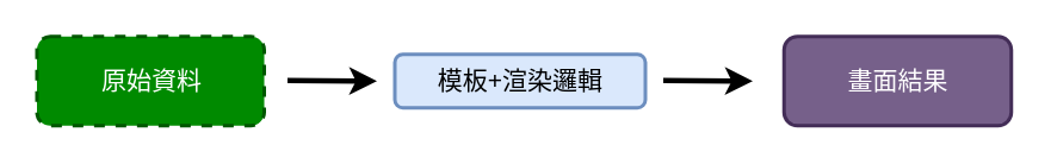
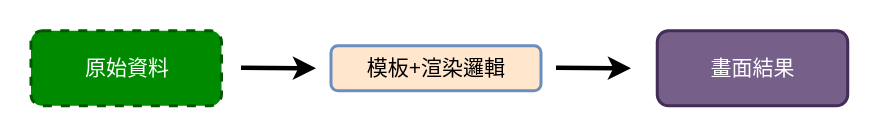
- <mxCell id="3" value="模板+渲染邏輯" style="rounded=1;fillColor=#dae8fc;strokeColor=#6c8ebf;strokeWidth=2;fontFamily=Helvetica;html=1;fontSize=14;" vertex="1" parent="1"><mxGeometry x="220" y="30" width="140" height="30" as="geometry" /></mxCell>
+ <mxCell id="3" value="模板+渲染邏輯" style="rounded=1;fillColor=#ffe6cc;strokeColor=#6c8ebf;strokeWidth=2;fontFamily=Helvetica;html=1;fontSize=14;" vertex="1" parent="1"><mxGeometry x="220" y="30" width="140" height="30" as="geometry" /></mxCell>
